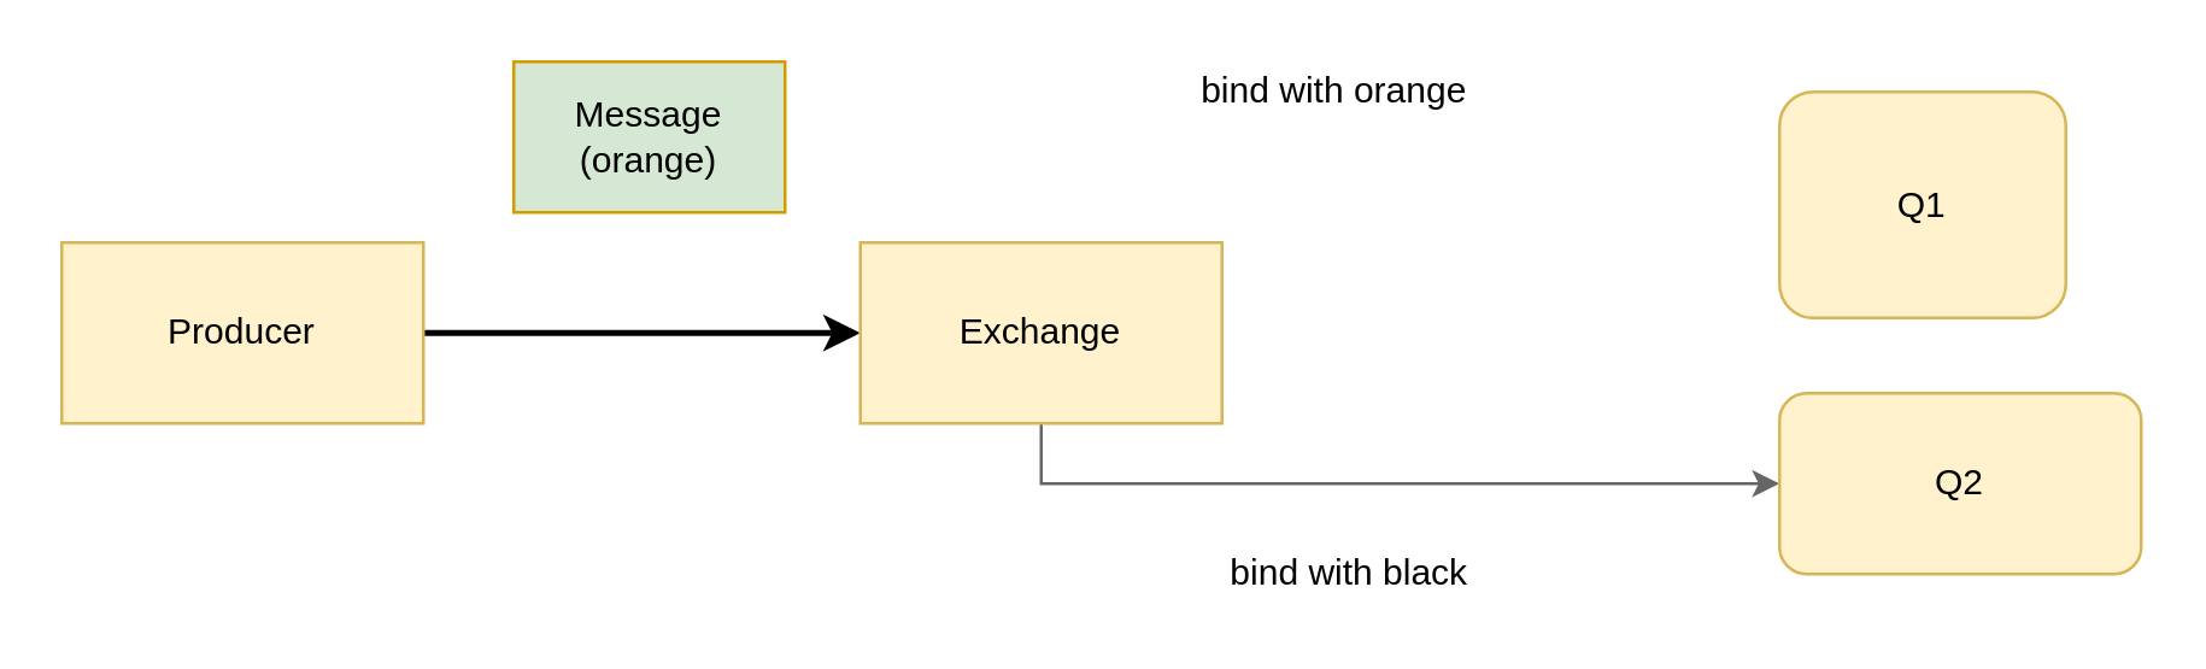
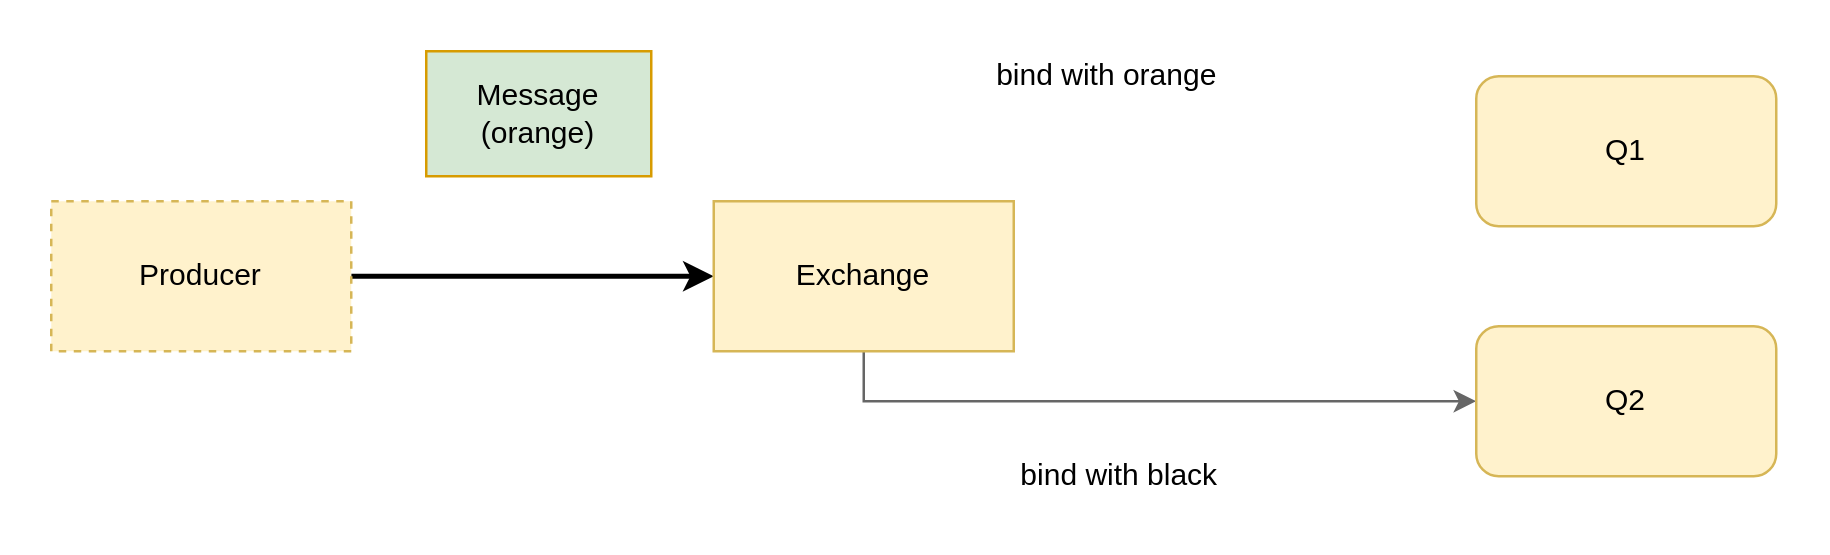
- <mxCell id="6" value="Q1" style="rounded=1;whiteSpace=wrap;html=1;fillColor=#fff2cc;strokeColor=#d6b656;" vertex="1" parent="1"><mxGeometry x="590" y="30" width="95" height="75" as="geometry" /></mxCell>
+ <mxCell id="6" value="Q1" style="rounded=1;whiteSpace=wrap;html=1;fillColor=#fff2cc;strokeColor=#d6b656;" vertex="1" parent="1"><mxGeometry x="590" y="30" width="120" height="60" as="geometry" /></mxCell>
- <mxCell id="3" value="Producer" style="rounded=0;whiteSpace=wrap;html=1;fillColor=#fff2cc;strokeColor=#d6b656;" vertex="1" parent="1"><mxGeometry x="20" y="80" width="120" height="60" as="geometry" /></mxCell>
+ <mxCell id="3" value="Producer" style="rounded=0;whiteSpace=wrap;html=1;fillColor=#fff2cc;strokeColor=#d6b656;dashed=1;" vertex="1" parent="1"><mxGeometry x="20" y="80" width="120" height="60" as="geometry" /></mxCell>
